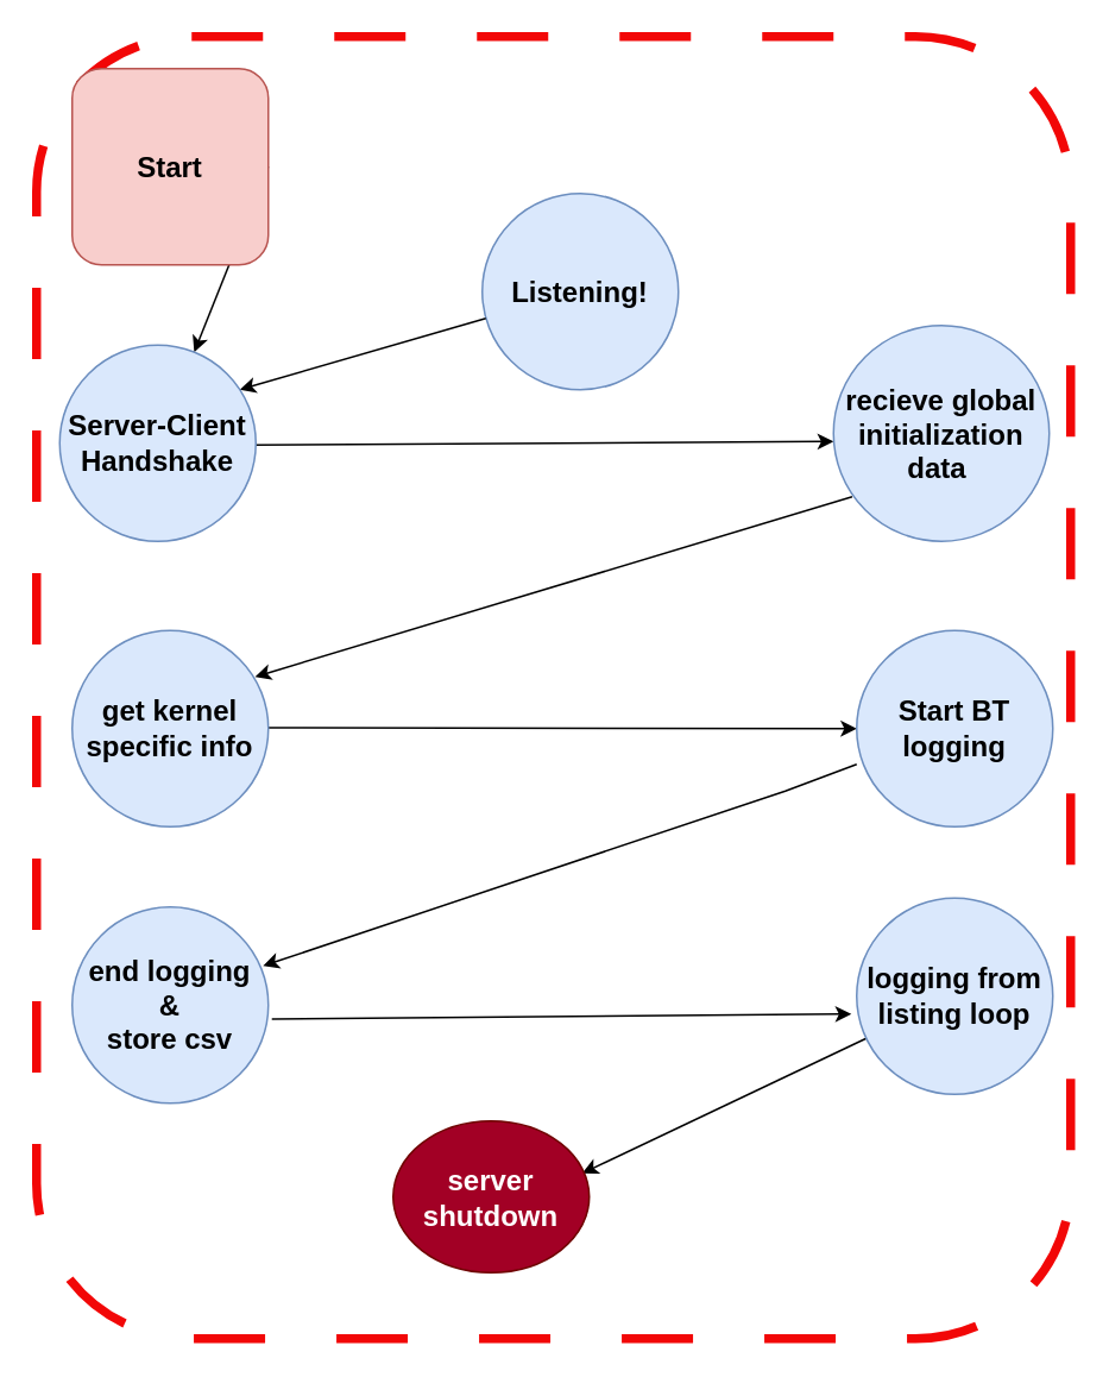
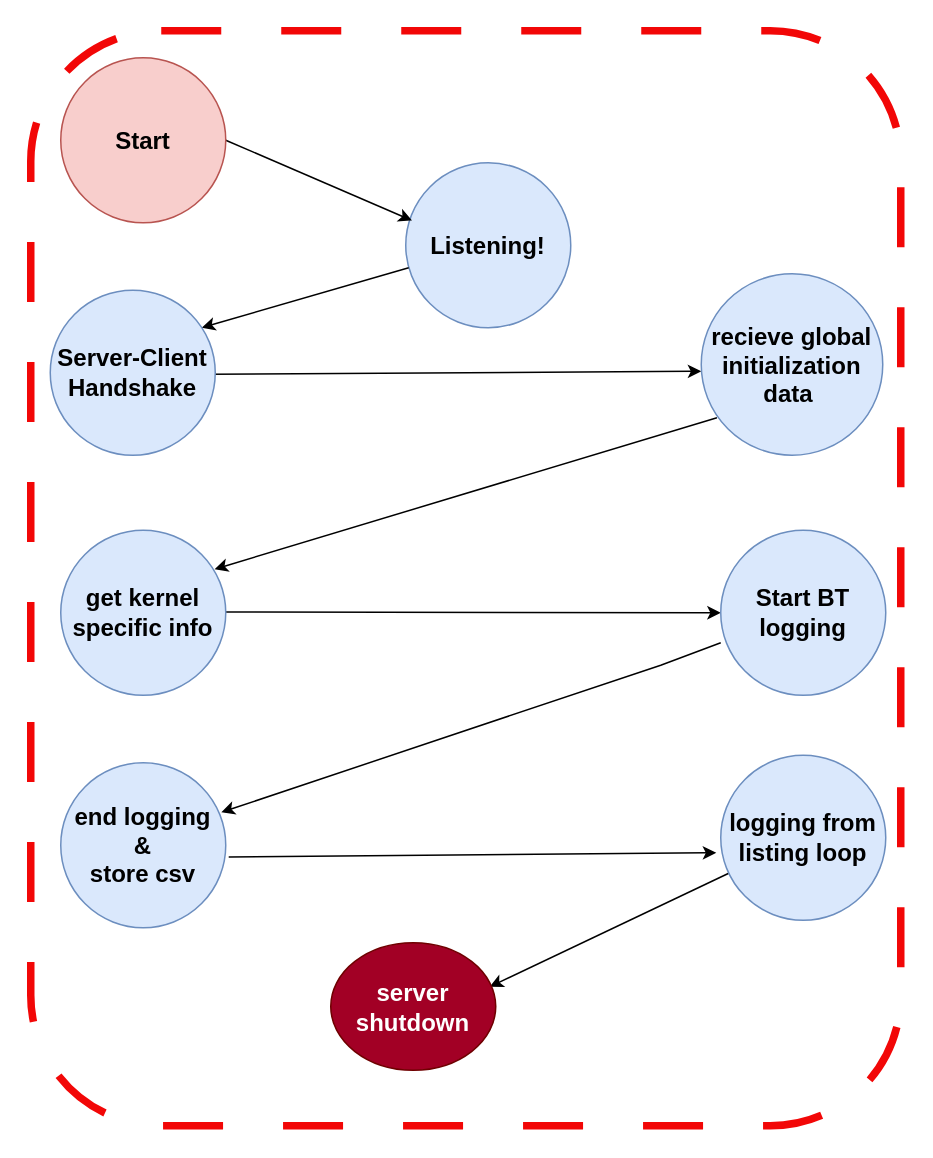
- <mxCell id="11" value="&lt;font style=&quot;font-size: 16px;&quot;&gt;&lt;b&gt;Start&lt;/b&gt;&lt;/font&gt;" style="whiteSpace=wrap;html=1;aspect=fixed;fillColor=#f8cecc;strokeColor=#b85450;rounded=1;" vertex="1" parent="1"><mxGeometry x="40" y="38" width="110" height="110" as="geometry" /></mxCell>
+ <mxCell id="11" value="&lt;font style=&quot;font-size: 16px;&quot;&gt;&lt;b&gt;Start&lt;/b&gt;&lt;/font&gt;" style="ellipse;whiteSpace=wrap;html=1;aspect=fixed;fillColor=#f8cecc;strokeColor=#b85450;" vertex="1" parent="1"><mxGeometry x="40" y="38" width="110" height="110" as="geometry" /></mxCell>
- <mxCell id="3" value="" style="endArrow=classic;html=1;rounded=0;exitX=1;exitY=0.5;exitDx=0;exitDy=0;" edge="1" parent="1" source="11" target="13"><mxGeometry width="50" height="50" relative="1" as="geometry"><mxPoint x="218.96" y="88" as="sourcePoint" /><mxPoint x="190" y="220" as="targetPoint" /></mxGeometry></mxCell>
+ <mxCell id="3" value="" style="endArrow=classic;html=1;rounded=0;entryX=0.038;entryY=0.35;entryDx=0;entryDy=0;entryPerimeter=0;exitX=1;exitY=0.5;exitDx=0;exitDy=0;" edge="1" parent="1" source="11" target="2"><mxGeometry width="50" height="50" relative="1" as="geometry"><mxPoint x="218.96" y="88" as="sourcePoint" /><mxPoint x="190" y="220" as="targetPoint" /></mxGeometry></mxCell>
